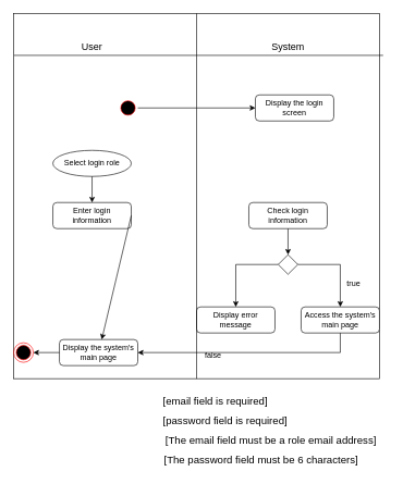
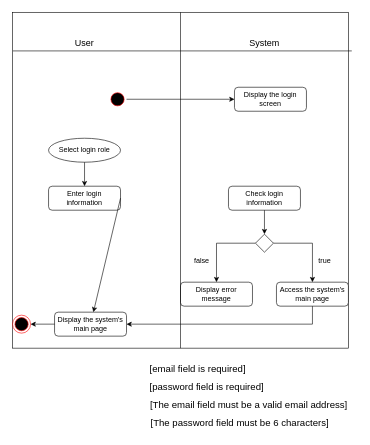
- <mxCell id="12" value="false" style="text;html=1;align=center;verticalAlign=middle;resizable=0;points=[];autosize=1;strokeColor=none;fillColor=none;" vertex="1" parent="1"><mxGeometry x="300" y="530" width="50" height="30" as="geometry" /></mxCell>
+ <mxCell id="12" value="false" style="text;html=1;align=center;verticalAlign=middle;resizable=0;points=[];autosize=1;strokeColor=none;fillColor=none;" vertex="1" parent="1"><mxGeometry x="310" y="420" width="50" height="30" as="geometry" /></mxCell>
- <mxCell id="18" value="&lt;font style=&quot;font-size: 16px;&quot;&gt;[The email field must be a role email address]&lt;/font&gt;" style="text;html=1;align=center;verticalAlign=middle;whiteSpace=wrap;rounded=0;" vertex="1" parent="1"><mxGeometry x="234" y="660" width="360" height="30" as="geometry" /></mxCell>
+ <mxCell id="18" value="&lt;font style=&quot;font-size: 16px;&quot;&gt;[The email field must be a valid email address]&lt;/font&gt;" style="text;html=1;align=center;verticalAlign=middle;whiteSpace=wrap;rounded=0;" vertex="1" parent="1"><mxGeometry x="234" y="660" width="360" height="30" as="geometry" /></mxCell>
